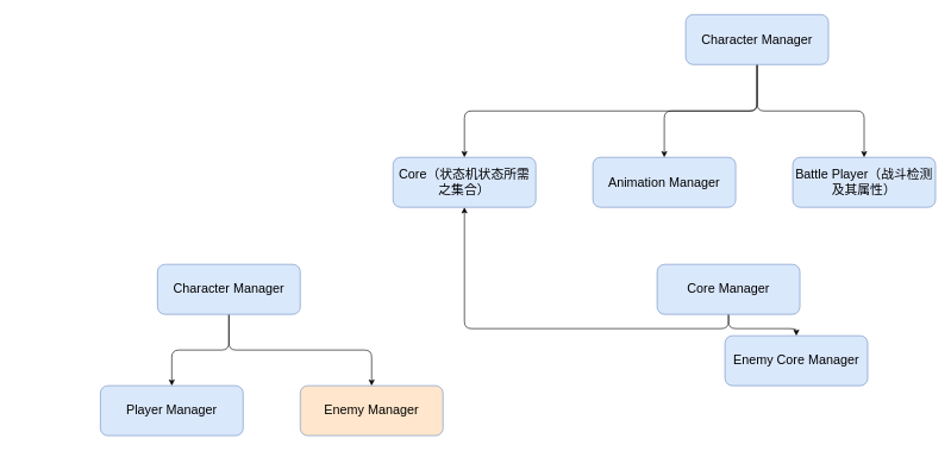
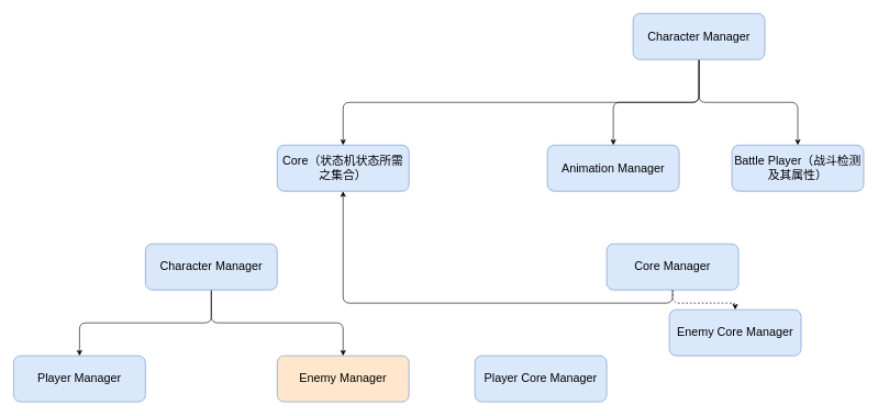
- <mxCell id="8" value="&lt;span style=&quot;font-size: 18px;&quot;&gt;Core（状态机状态所需之集合）&lt;/span&gt;" style="rounded=1;whiteSpace=wrap;html=1;fillColor=#dae8fc;strokeColor=#6c8ebf;" parent="1" vertex="1"><mxGeometry x="550" y="220" width="200" height="70" as="geometry" /></mxCell>
+ <mxCell id="8" value="&lt;span style=&quot;font-size: 18px;&quot;&gt;Core（状态机状态所需之集合）&lt;/span&gt;" style="rounded=1;whiteSpace=wrap;html=1;fillColor=#dae8fc;strokeColor=#6c8ebf;" parent="1" vertex="1"><mxGeometry x="420" y="220" width="200" height="70" as="geometry" /></mxCell>
- <mxCell id="10" style="edgeStyle=orthogonalEdgeStyle;rounded=1;jumpStyle=arc;orthogonalLoop=1;jettySize=auto;html=1;exitX=0.5;exitY=1;exitDx=0;exitDy=0;entryX=0.5;entryY=0;entryDx=0;entryDy=0;" edge="1" parent="1" source="11" target="12"><mxGeometry relative="1" as="geometry" /></mxCell>
+ <mxCell id="10" style="edgeStyle=orthogonalEdgeStyle;rounded=1;jumpStyle=arc;orthogonalLoop=1;jettySize=auto;html=1;exitX=0.5;exitY=1;exitDx=0;exitDy=0;entryX=0.5;entryY=0;entryDx=0;entryDy=0;dashed=1;" edge="1" parent="1" source="11" target="12"><mxGeometry relative="1" as="geometry" /></mxCell>
- <mxCell id="18" value="&lt;span style=&quot;font-size: 18px;&quot;&gt;Player Manager&lt;br&gt;&lt;/span&gt;" style="rounded=1;whiteSpace=wrap;html=1;fillColor=#dae8fc;strokeColor=#6c8ebf;" vertex="1" parent="1"><mxGeometry x="140" y="540" width="200" height="70" as="geometry" /></mxCell>
+ <mxCell id="18" value="&lt;span style=&quot;font-size: 18px;&quot;&gt;Player Manager&lt;br&gt;&lt;/span&gt;" style="rounded=1;whiteSpace=wrap;html=1;fillColor=#dae8fc;strokeColor=#6c8ebf;" vertex="1" parent="1"><mxGeometry x="20" y="540" width="200" height="70" as="geometry" /></mxCell>
+ <mxCell id="13" value="&lt;span style=&quot;font-size: 18px;&quot;&gt;Player Core Manager&lt;br&gt;&lt;/span&gt;" style="rounded=1;whiteSpace=wrap;html=1;fillColor=#dae8fc;strokeColor=#6c8ebf;" vertex="1" parent="1"><mxGeometry x="720" y="540" width="200" height="70" as="geometry" /></mxCell>
